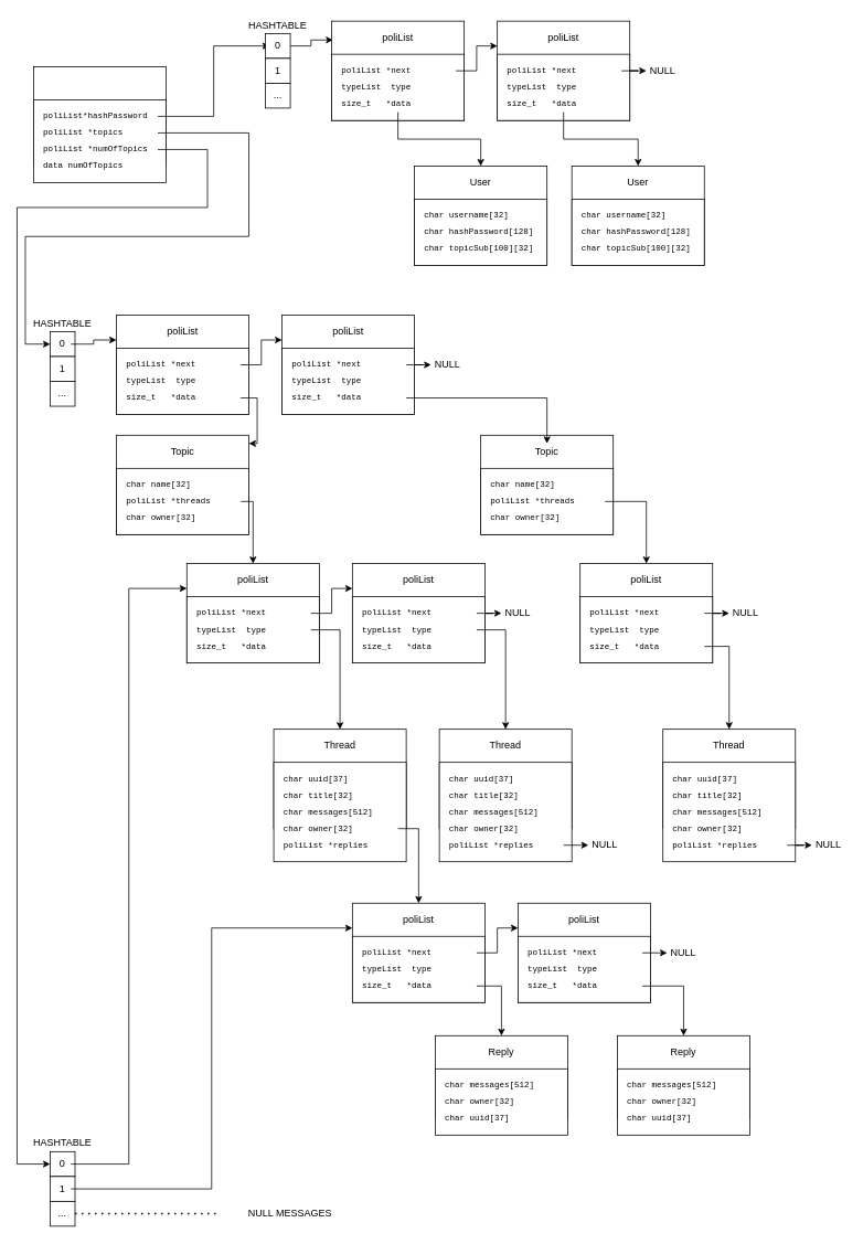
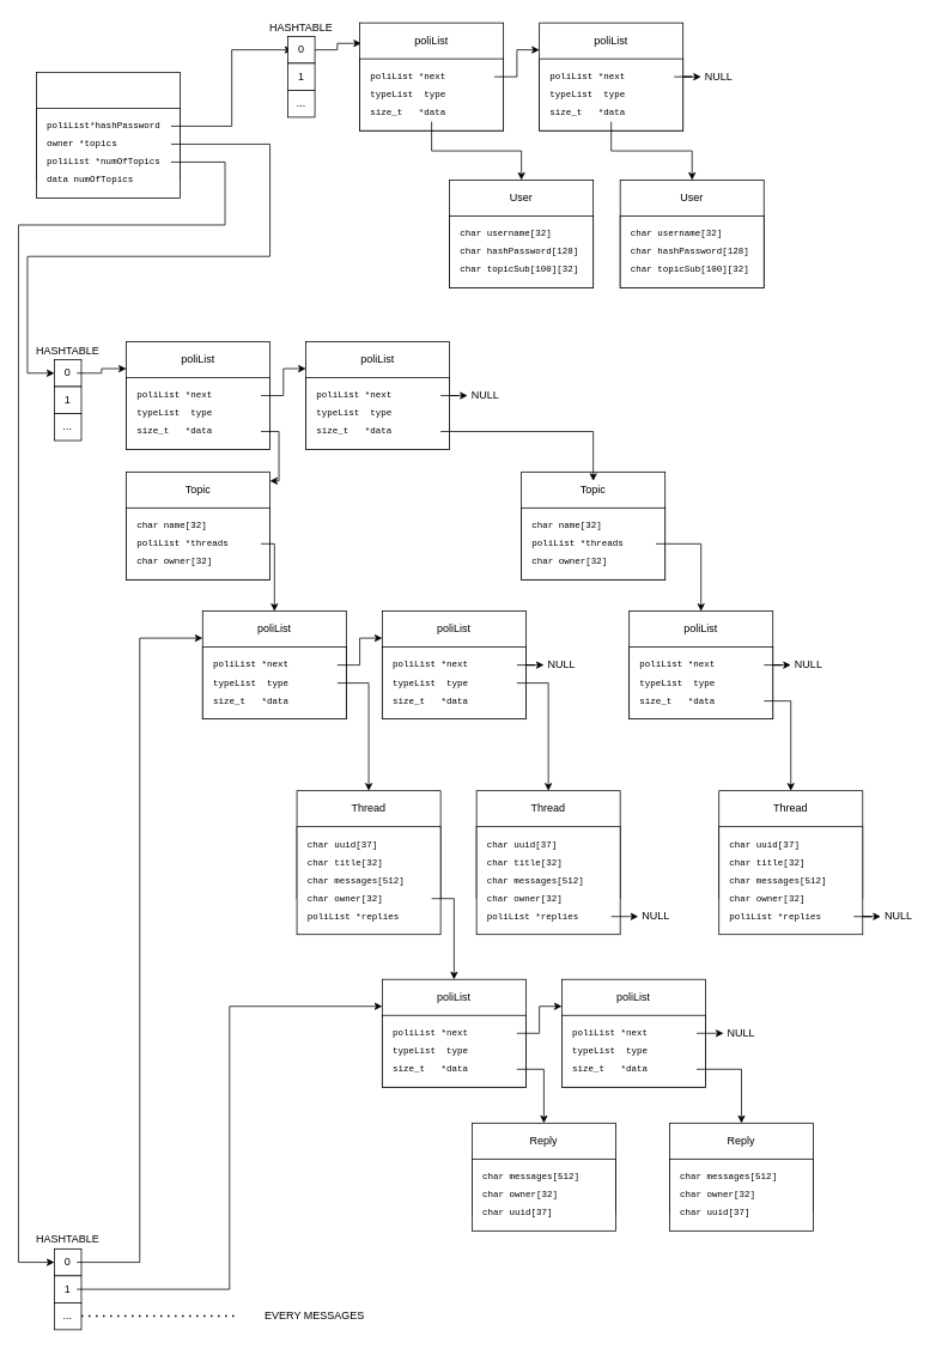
- <mxCell id="7" value="&lt;div style=&quot;font-family: &amp;#34;consolas&amp;#34; , &amp;#34;courier new&amp;#34; , monospace ; line-height: 24px&quot;&gt;&lt;font style=&quot;font-size: 10px&quot;&gt;poliList *topics&lt;/font&gt;&lt;/div&gt;" style="text;html=1;strokeColor=none;fillColor=none;align=left;verticalAlign=middle;whiteSpace=wrap;rounded=0;labelBackgroundColor=none;" parent="1" vertex="1"><mxGeometry x="50" y="150" width="140" height="20" as="geometry" /></mxCell>
+ <mxCell id="7" value="&lt;div style=&quot;font-family: &amp;#34;consolas&amp;#34; , &amp;#34;courier new&amp;#34; , monospace ; line-height: 24px&quot;&gt;&lt;font style=&quot;font-size: 10px&quot;&gt;owner *topics&lt;/font&gt;&lt;/div&gt;" style="text;html=1;strokeColor=none;fillColor=none;align=left;verticalAlign=middle;whiteSpace=wrap;rounded=0;labelBackgroundColor=none;" parent="1" vertex="1"><mxGeometry x="50" y="150" width="140" height="20" as="geometry" /></mxCell>
- <mxCell id="181" value="NULL MESSAGES" style="text;html=1;strokeColor=none;fillColor=none;align=center;verticalAlign=middle;whiteSpace=wrap;rounded=0;labelBackgroundColor=none;fontColor=#000000;" vertex="1" parent="1"><mxGeometry x="260" y="1455" width="180" height="20" as="geometry" /></mxCell>
+ <mxCell id="181" value="EVERY MESSAGES" style="text;html=1;strokeColor=none;fillColor=none;align=center;verticalAlign=middle;whiteSpace=wrap;rounded=0;labelBackgroundColor=none;fontColor=#000000;" vertex="1" parent="1"><mxGeometry x="260" y="1455" width="180" height="20" as="geometry" /></mxCell>
